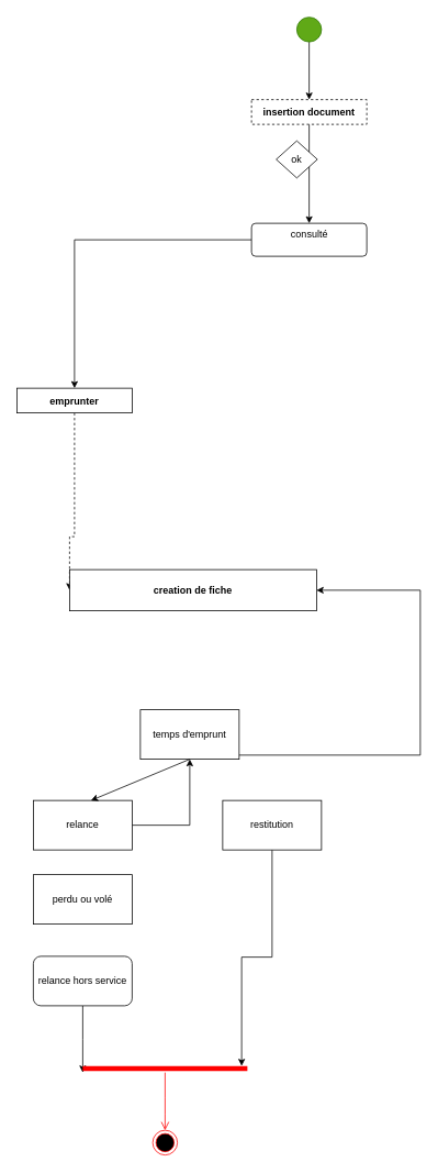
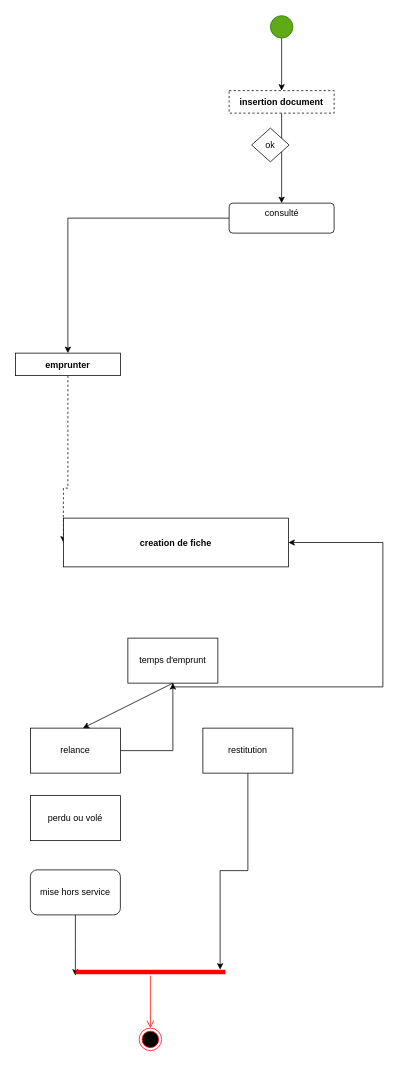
- <mxCell id="10" value="creation de fiche" style="fontStyle=1;" parent="1" vertex="1"><mxGeometry x="84" y="690" width="300" height="50" as="geometry" /></mxCell>
+ <mxCell id="10" value="creation de fiche" style="fontStyle=1;" parent="1" vertex="1"><mxGeometry x="84" y="690" width="300" height="65" as="geometry" /></mxCell>
- <mxCell id="12" value="temps d'emprunt" style="rounded=0;whiteSpace=wrap;html=1;" vertex="1" parent="1"><mxGeometry x="170" y="860" width="120" height="60" as="geometry" /></mxCell>
+ <mxCell id="12" value="temps d'emprunt" style="rounded=0;whiteSpace=wrap;html=1;" vertex="1" parent="1"><mxGeometry x="170" y="850" width="120" height="60" as="geometry" /></mxCell>
- <mxCell id="14" value="relance hors service" style="rounded=1;whiteSpace=wrap;html=1;" vertex="1" parent="1"><mxGeometry x="40" y="1159" width="120" height="60" as="geometry" /></mxCell>
+ <mxCell id="14" value="mise hors service" style="rounded=1;whiteSpace=wrap;html=1;" vertex="1" parent="1"><mxGeometry x="40" y="1159" width="120" height="60" as="geometry" /></mxCell>
